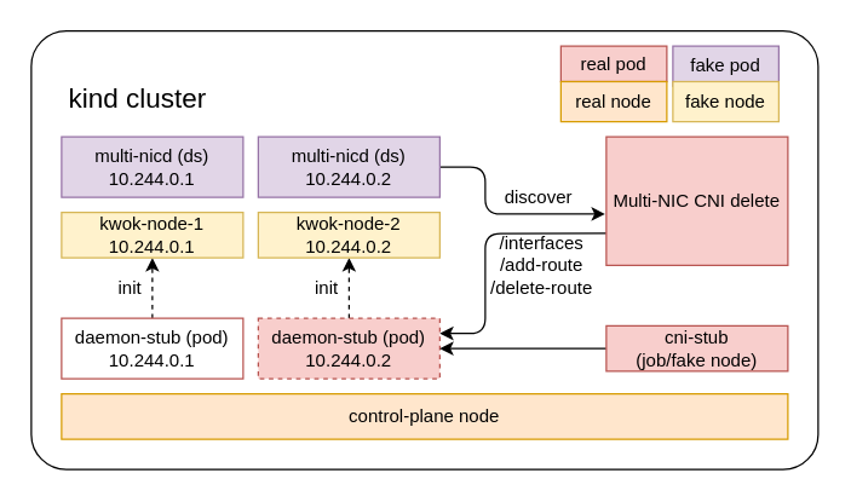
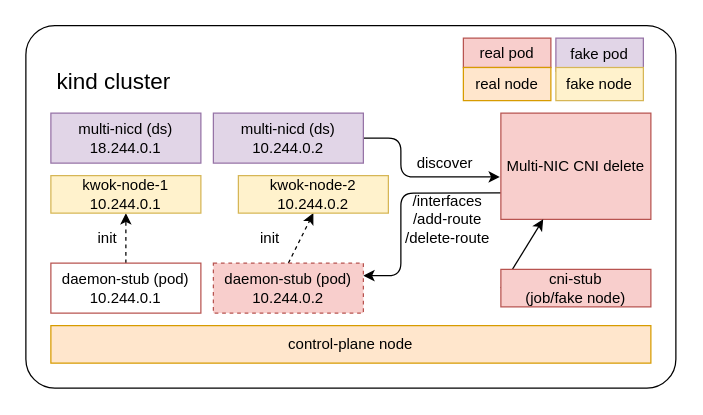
- <mxCell id="10" value="multi-nicd (ds)&lt;br&gt;10.244.0.1" style="rounded=0;whiteSpace=wrap;html=1;fillColor=#e1d5e7;strokeColor=#9673a6;" vertex="1" parent="1"><mxGeometry x="40" y="90" width="120" height="40" as="geometry" /></mxCell>
+ <mxCell id="10" value="multi-nicd (ds)&lt;br&gt;18.244.0.1" style="rounded=0;whiteSpace=wrap;html=1;fillColor=#e1d5e7;strokeColor=#9673a6;" vertex="1" parent="1"><mxGeometry x="40" y="90" width="120" height="40" as="geometry" /></mxCell>
- <mxCell id="9" value="kwok-node-2&lt;br&gt;10.244.0.2" style="rounded=0;whiteSpace=wrap;html=1;fillColor=#fff2cc;strokeColor=#d6b656;" vertex="1" parent="1"><mxGeometry x="170" y="140" width="120" height="30" as="geometry" /></mxCell>
+ <mxCell id="9" value="kwok-node-2&lt;br&gt;10.244.0.2" style="rounded=0;whiteSpace=wrap;html=1;fillColor=#fff2cc;strokeColor=#d6b656;" vertex="1" parent="1"><mxGeometry x="190" y="140" width="120" height="30" as="geometry" /></mxCell>
- <mxCell id="15" style="edgeStyle=none;html=1;exitX=0;exitY=0.5;exitDx=0;exitDy=0;entryX=1;entryY=0.5;entryDx=0;entryDy=0;" edge="1" parent="1" source="16" target="7"><mxGeometry relative="1" as="geometry" /></mxCell>
+ <mxCell id="15" style="edgeStyle=none;html=1;exitX=0;exitY=0.5;exitDx=0;exitDy=0;" edge="1" parent="1" source="16" target="14"><mxGeometry relative="1" as="geometry" /></mxCell>
